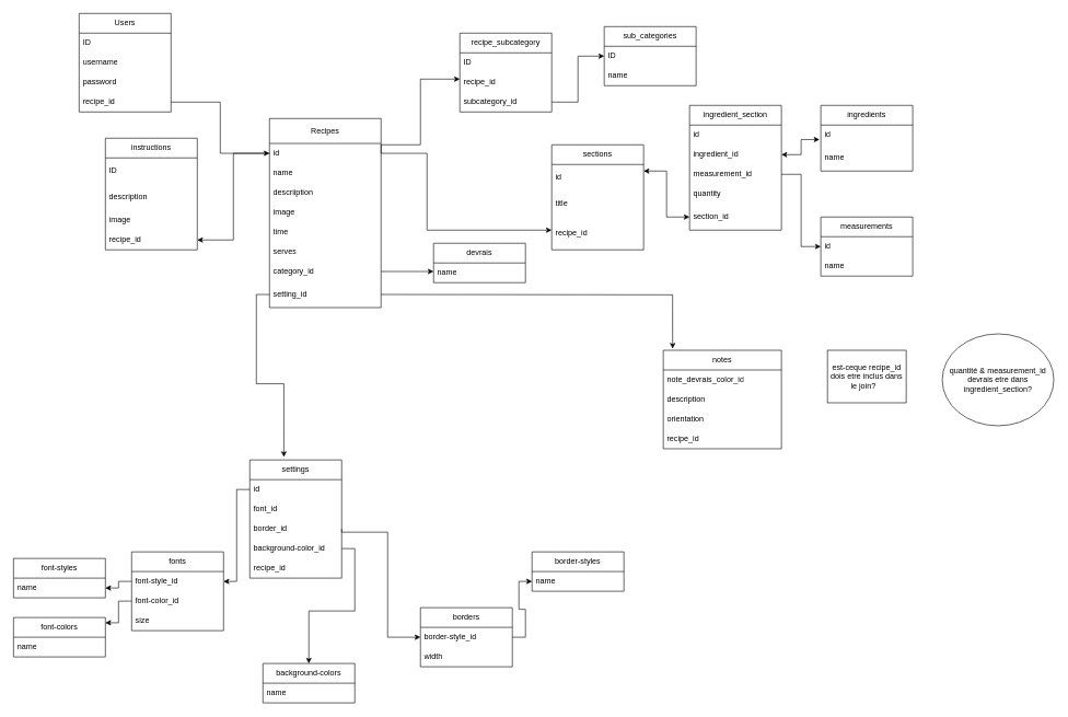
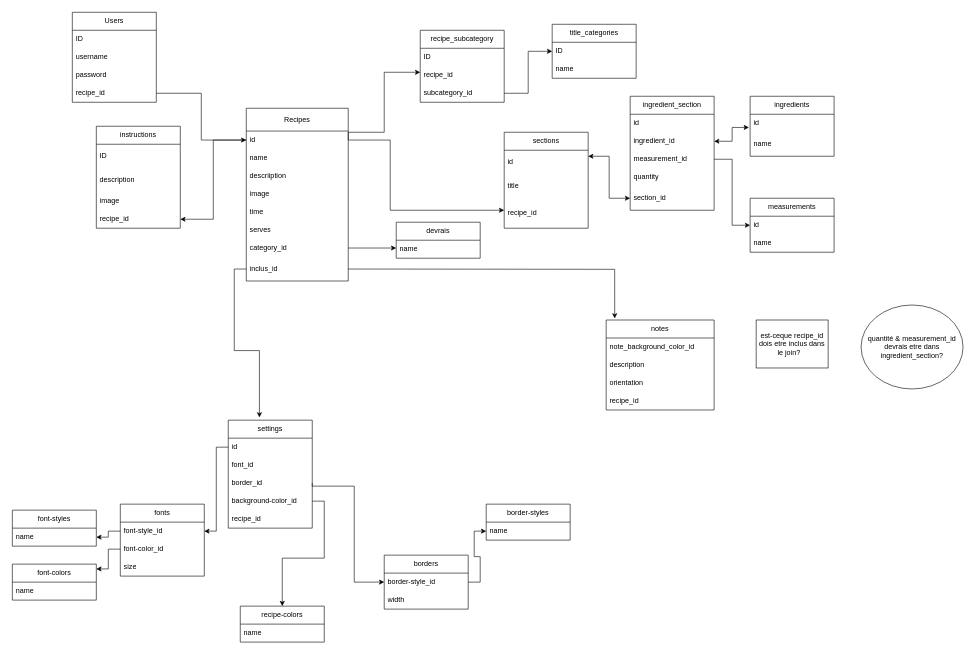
- <mxCell id="24" value="sub_categories" style="swimlane;fontStyle=0;childLayout=stackLayout;horizontal=1;startSize=30;horizontalStack=0;resizeParent=1;resizeParentMax=0;resizeLast=0;collapsible=1;marginBottom=0;whiteSpace=wrap;html=1;" parent="1" vertex="1"><mxGeometry x="920" y="40" width="140" height="90" as="geometry" /></mxCell>
+ <mxCell id="24" value="title_categories" style="swimlane;fontStyle=0;childLayout=stackLayout;horizontal=1;startSize=30;horizontalStack=0;resizeParent=1;resizeParentMax=0;resizeLast=0;collapsible=1;marginBottom=0;whiteSpace=wrap;html=1;" parent="1" vertex="1"><mxGeometry x="920" y="40" width="140" height="90" as="geometry" /></mxCell>
- <mxCell id="15" value="setting_id" style="text;strokeColor=none;fillColor=none;align=left;verticalAlign=middle;spacingLeft=4;spacingRight=4;overflow=hidden;points=[[0,0.5],[1,0.5]];portConstraint=eastwest;rotatable=0;whiteSpace=wrap;html=1;" parent="7" vertex="1"><mxGeometry y="248" width="170" height="40" as="geometry" /></mxCell>
+ <mxCell id="15" value="inclus_id" style="text;strokeColor=none;fillColor=none;align=left;verticalAlign=middle;spacingLeft=4;spacingRight=4;overflow=hidden;points=[[0,0.5],[1,0.5]];portConstraint=eastwest;rotatable=0;whiteSpace=wrap;html=1;" parent="7" vertex="1"><mxGeometry y="248" width="170" height="40" as="geometry" /></mxCell>
- <mxCell id="48" value="note_devrais_color_id" style="text;strokeColor=none;fillColor=none;align=left;verticalAlign=middle;spacingLeft=4;spacingRight=4;overflow=hidden;points=[[0,0.5],[1,0.5]];portConstraint=eastwest;rotatable=0;whiteSpace=wrap;html=1;" parent="47" vertex="1"><mxGeometry y="30" width="180" height="30" as="geometry" /></mxCell>
+ <mxCell id="48" value="note_background_color_id" style="text;strokeColor=none;fillColor=none;align=left;verticalAlign=middle;spacingLeft=4;spacingRight=4;overflow=hidden;points=[[0,0.5],[1,0.5]];portConstraint=eastwest;rotatable=0;whiteSpace=wrap;html=1;" parent="47" vertex="1"><mxGeometry y="30" width="180" height="30" as="geometry" /></mxCell>
- <mxCell id="63" value="background-colors" style="swimlane;fontStyle=0;childLayout=stackLayout;horizontal=1;startSize=30;horizontalStack=0;resizeParent=1;resizeParentMax=0;resizeLast=0;collapsible=1;marginBottom=0;whiteSpace=wrap;html=1;" parent="1" vertex="1"><mxGeometry x="400" y="1010" width="140" height="60" as="geometry" /></mxCell>
+ <mxCell id="63" value="recipe-colors" style="swimlane;fontStyle=0;childLayout=stackLayout;horizontal=1;startSize=30;horizontalStack=0;resizeParent=1;resizeParentMax=0;resizeLast=0;collapsible=1;marginBottom=0;whiteSpace=wrap;html=1;" parent="1" vertex="1"><mxGeometry x="400" y="1010" width="140" height="60" as="geometry" /></mxCell>
